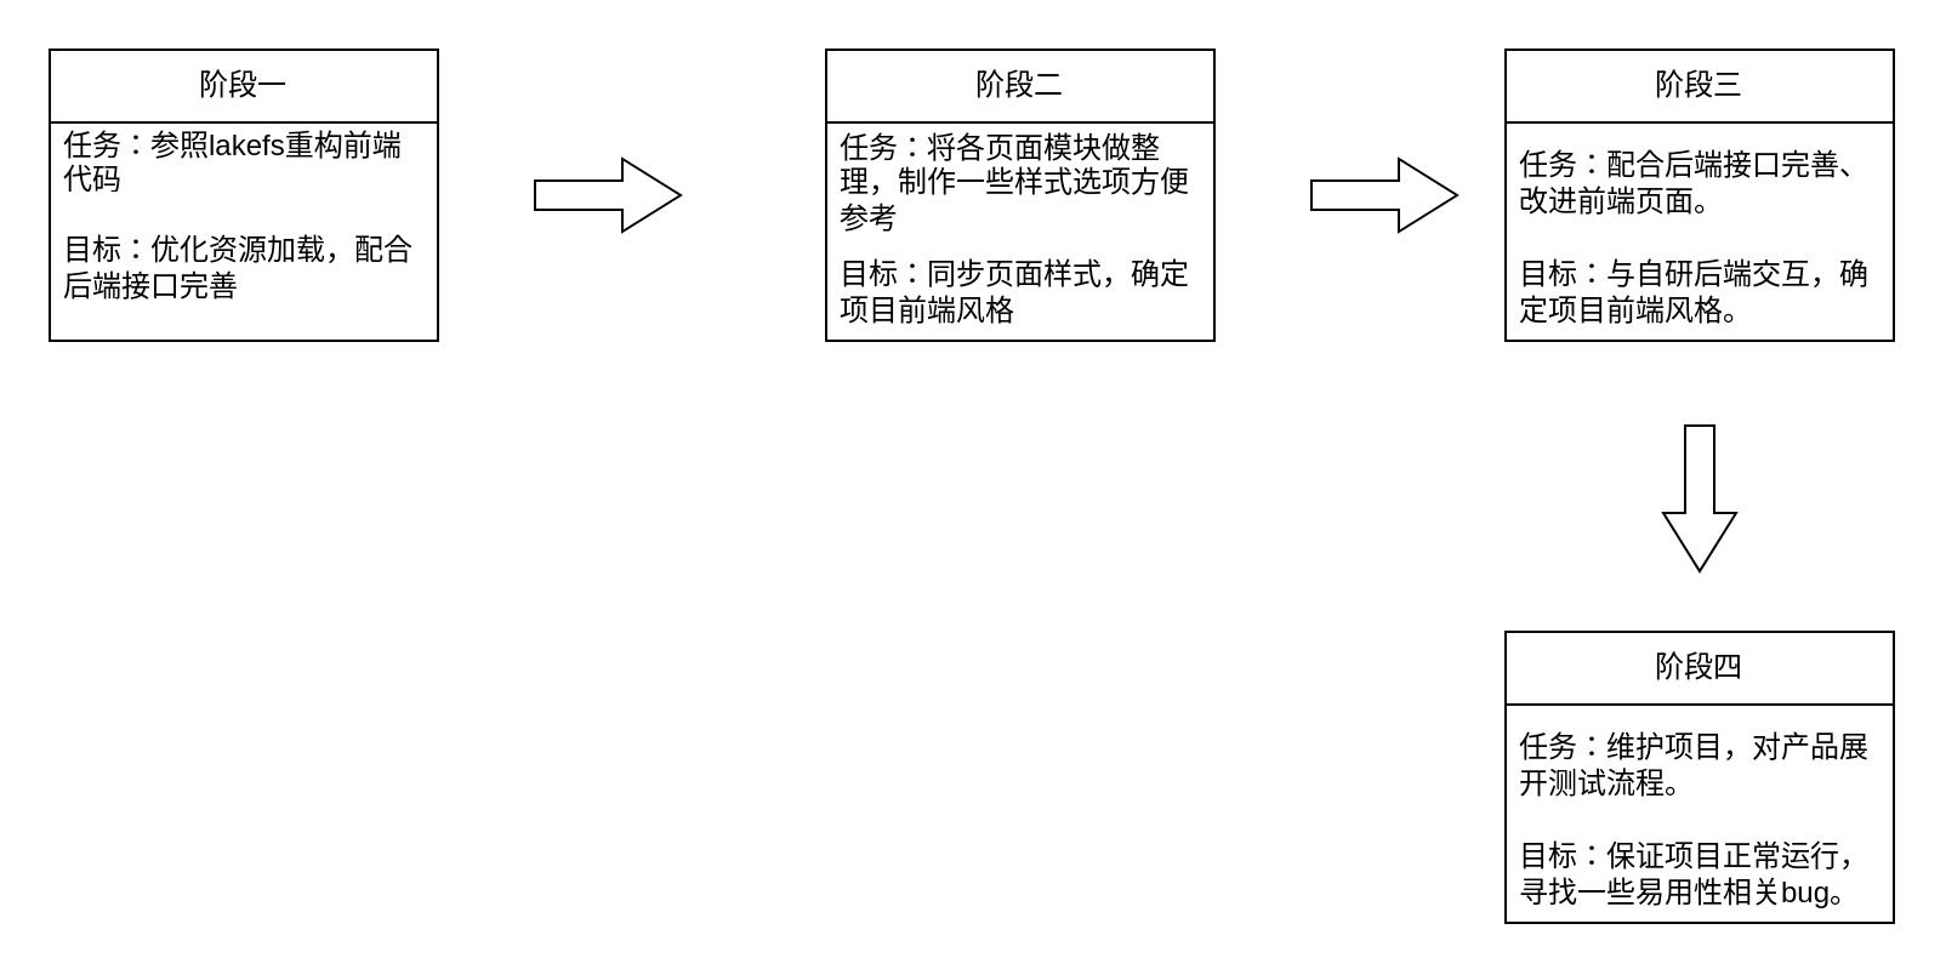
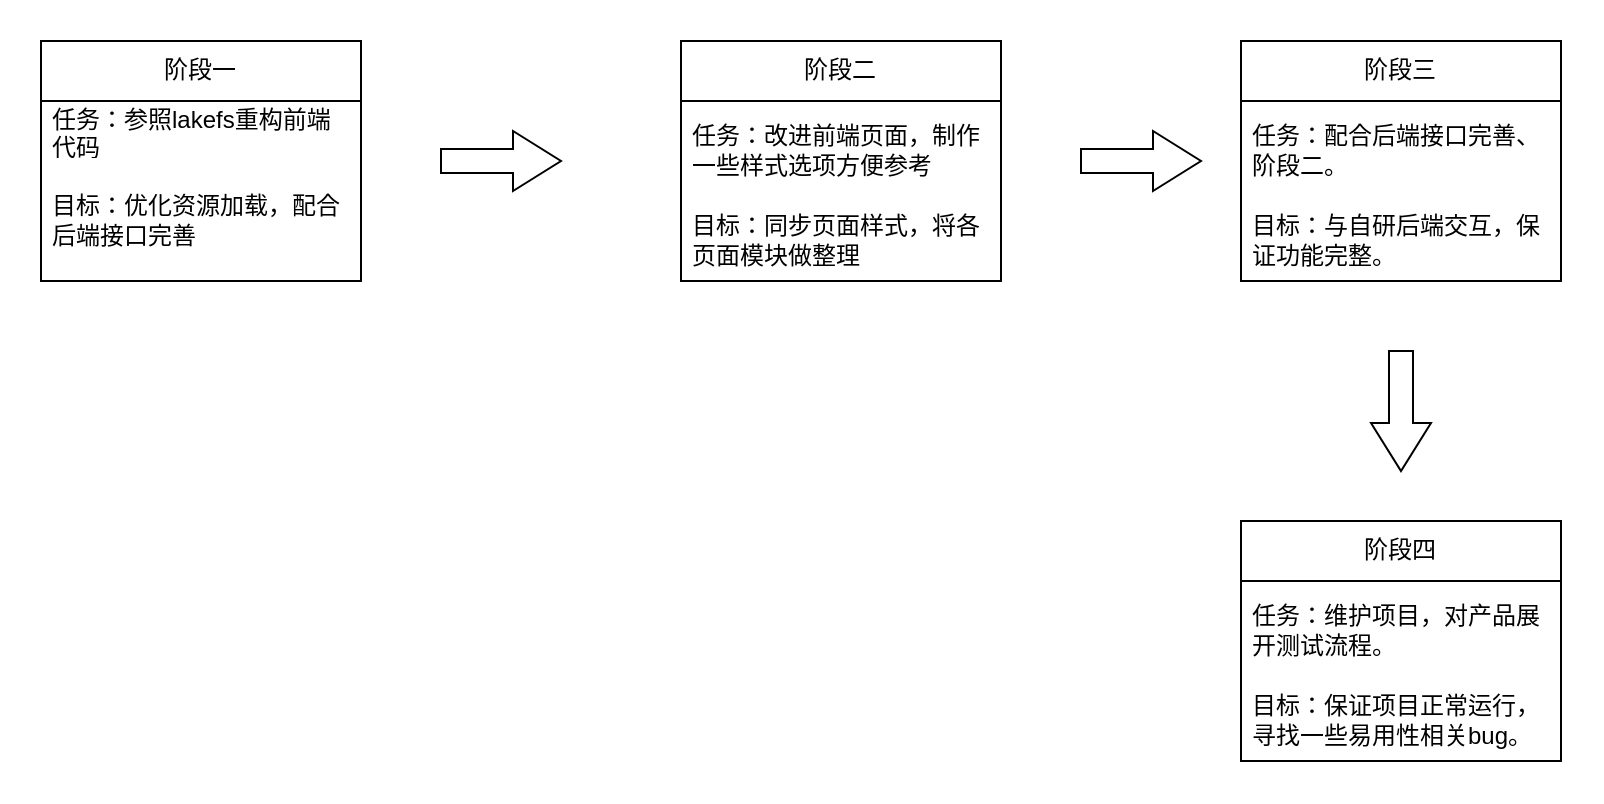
- <mxCell id="6" value="任务：将各页面模块做整理，制作一些样式选项方便参考" style="text;strokeColor=none;fillColor=none;align=left;verticalAlign=middle;spacingLeft=4;spacingRight=4;overflow=hidden;points=[[0,0.5],[1,0.5]];portConstraint=eastwest;rotatable=0;whiteSpace=wrap;html=1;" vertex="1" parent="5"><mxGeometry y="30" width="160" height="50" as="geometry" /></mxCell>
+ <mxCell id="6" value="任务：改进前端页面，制作一些样式选项方便参考" style="text;strokeColor=none;fillColor=none;align=left;verticalAlign=middle;spacingLeft=4;spacingRight=4;overflow=hidden;points=[[0,0.5],[1,0.5]];portConstraint=eastwest;rotatable=0;whiteSpace=wrap;html=1;" vertex="1" parent="5"><mxGeometry y="30" width="160" height="50" as="geometry" /></mxCell>
- <mxCell id="11" value="任务：配合后端接口完善、改进前端页面。" style="text;strokeColor=none;fillColor=none;align=left;verticalAlign=middle;spacingLeft=4;spacingRight=4;overflow=hidden;points=[[0,0.5],[1,0.5]];portConstraint=eastwest;rotatable=0;whiteSpace=wrap;html=1;" vertex="1" parent="10"><mxGeometry y="30" width="160" height="50" as="geometry" /></mxCell>
+ <mxCell id="11" value="任务：配合后端接口完善、阶段二。" style="text;strokeColor=none;fillColor=none;align=left;verticalAlign=middle;spacingLeft=4;spacingRight=4;overflow=hidden;points=[[0,0.5],[1,0.5]];portConstraint=eastwest;rotatable=0;whiteSpace=wrap;html=1;" vertex="1" parent="10"><mxGeometry y="30" width="160" height="50" as="geometry" /></mxCell>
- <mxCell id="7" value="目标：同步页面样式，确定项目前端风格" style="text;strokeColor=none;fillColor=none;align=left;verticalAlign=middle;spacingLeft=4;spacingRight=4;overflow=hidden;points=[[0,0.5],[1,0.5]];portConstraint=eastwest;rotatable=0;whiteSpace=wrap;html=1;" vertex="1" parent="5"><mxGeometry y="80" width="160" height="40" as="geometry" /></mxCell>
+ <mxCell id="7" value="目标：同步页面样式，将各页面模块做整理" style="text;strokeColor=none;fillColor=none;align=left;verticalAlign=middle;spacingLeft=4;spacingRight=4;overflow=hidden;points=[[0,0.5],[1,0.5]];portConstraint=eastwest;rotatable=0;whiteSpace=wrap;html=1;" vertex="1" parent="5"><mxGeometry y="80" width="160" height="40" as="geometry" /></mxCell>
- <mxCell id="12" value="目标：与自研后端交互，确定项目前端风格。" style="text;strokeColor=none;fillColor=none;align=left;verticalAlign=middle;spacingLeft=4;spacingRight=4;overflow=hidden;points=[[0,0.5],[1,0.5]];portConstraint=eastwest;rotatable=0;whiteSpace=wrap;html=1;" vertex="1" parent="10"><mxGeometry y="80" width="160" height="40" as="geometry" /></mxCell>
+ <mxCell id="12" value="目标：与自研后端交互，保证功能完整。" style="text;strokeColor=none;fillColor=none;align=left;verticalAlign=middle;spacingLeft=4;spacingRight=4;overflow=hidden;points=[[0,0.5],[1,0.5]];portConstraint=eastwest;rotatable=0;whiteSpace=wrap;html=1;" vertex="1" parent="10"><mxGeometry y="80" width="160" height="40" as="geometry" /></mxCell>
